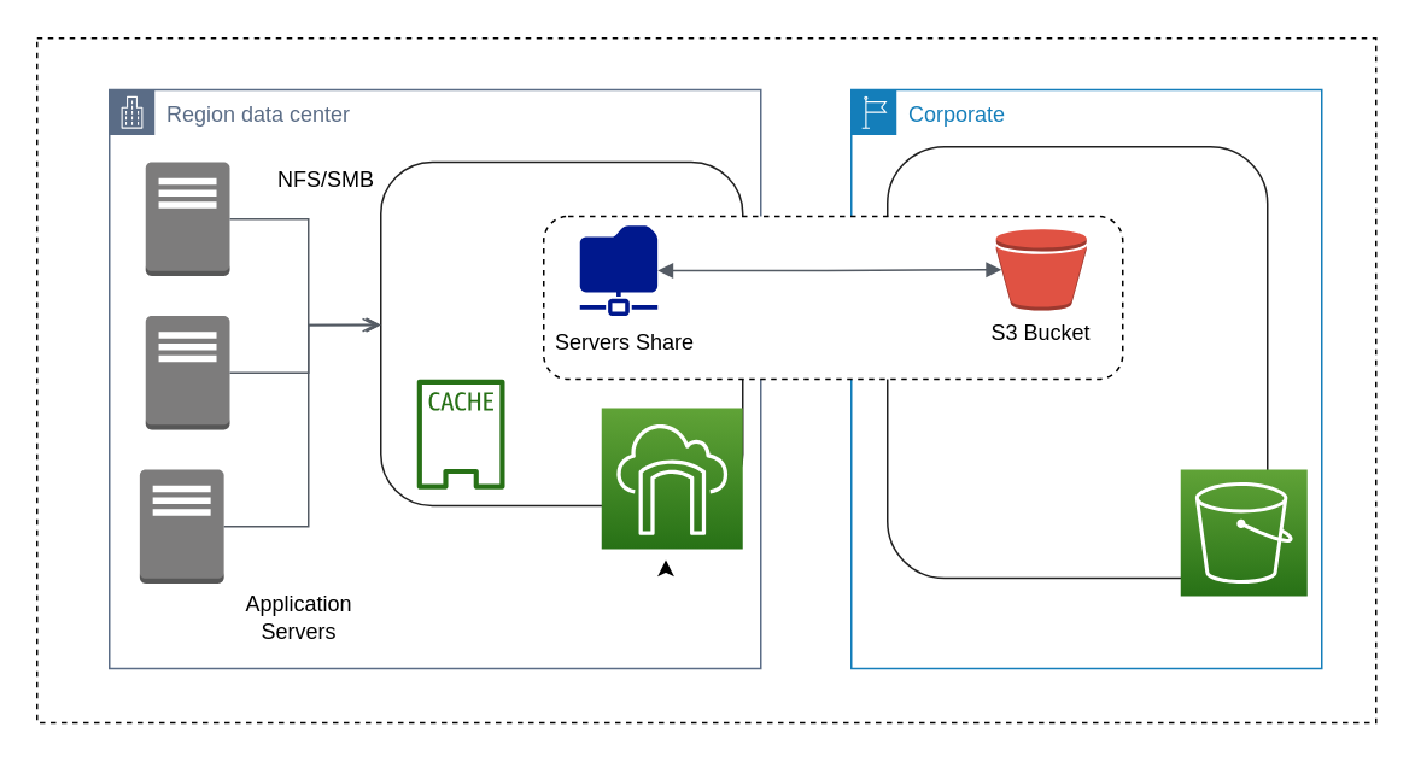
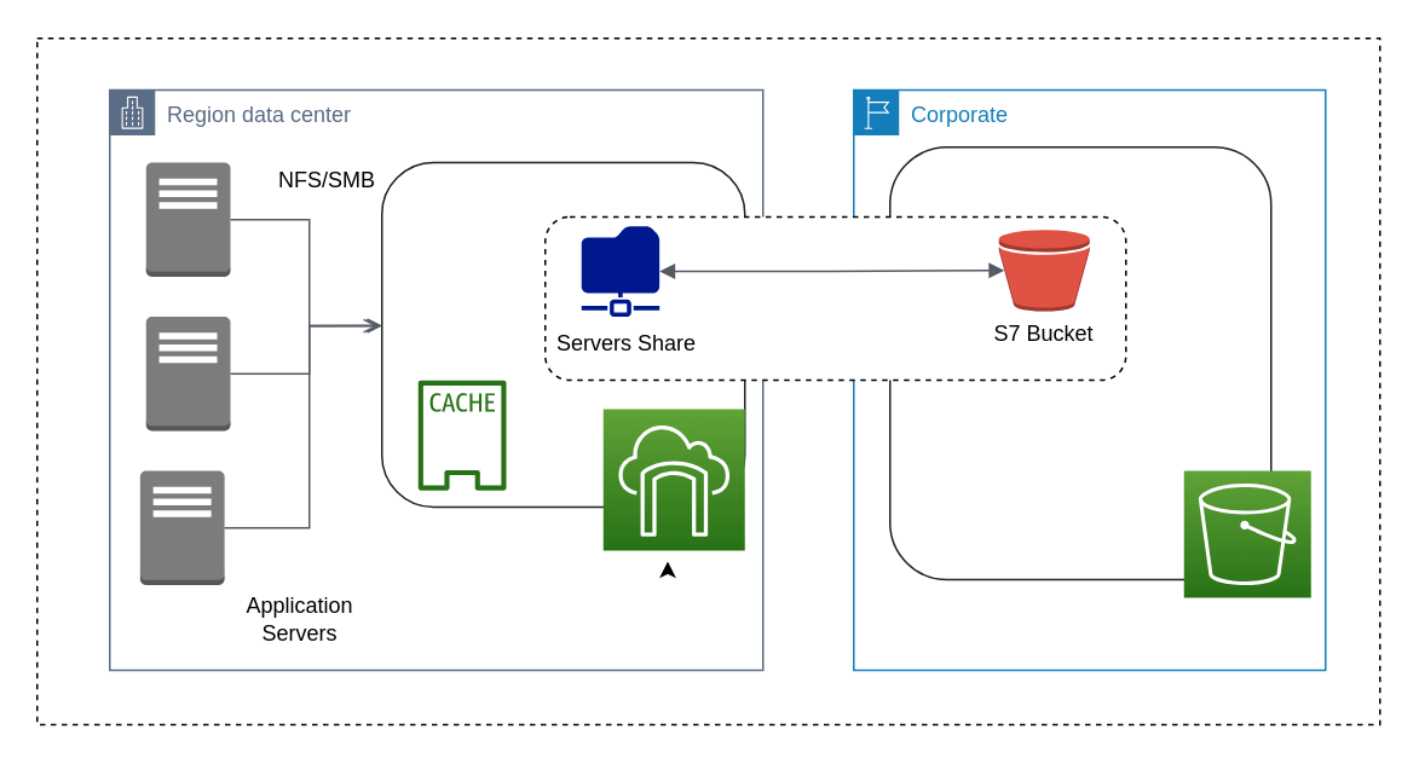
- <mxCell id="26" value="S3 Bucket" style="text;html=1;strokeColor=none;fillColor=none;align=center;verticalAlign=middle;whiteSpace=wrap;rounded=0;dashed=1;fontSize=12;opacity=0;" vertex="1" parent="1"><mxGeometry x="510" y="174" width="130" height="20" as="geometry" /></mxCell>
+ <mxCell id="26" value="S7 Bucket" style="text;html=1;strokeColor=none;fillColor=none;align=center;verticalAlign=middle;whiteSpace=wrap;rounded=0;dashed=1;fontSize=12;opacity=0;" vertex="1" parent="1"><mxGeometry x="510" y="174" width="130" height="20" as="geometry" /></mxCell>
